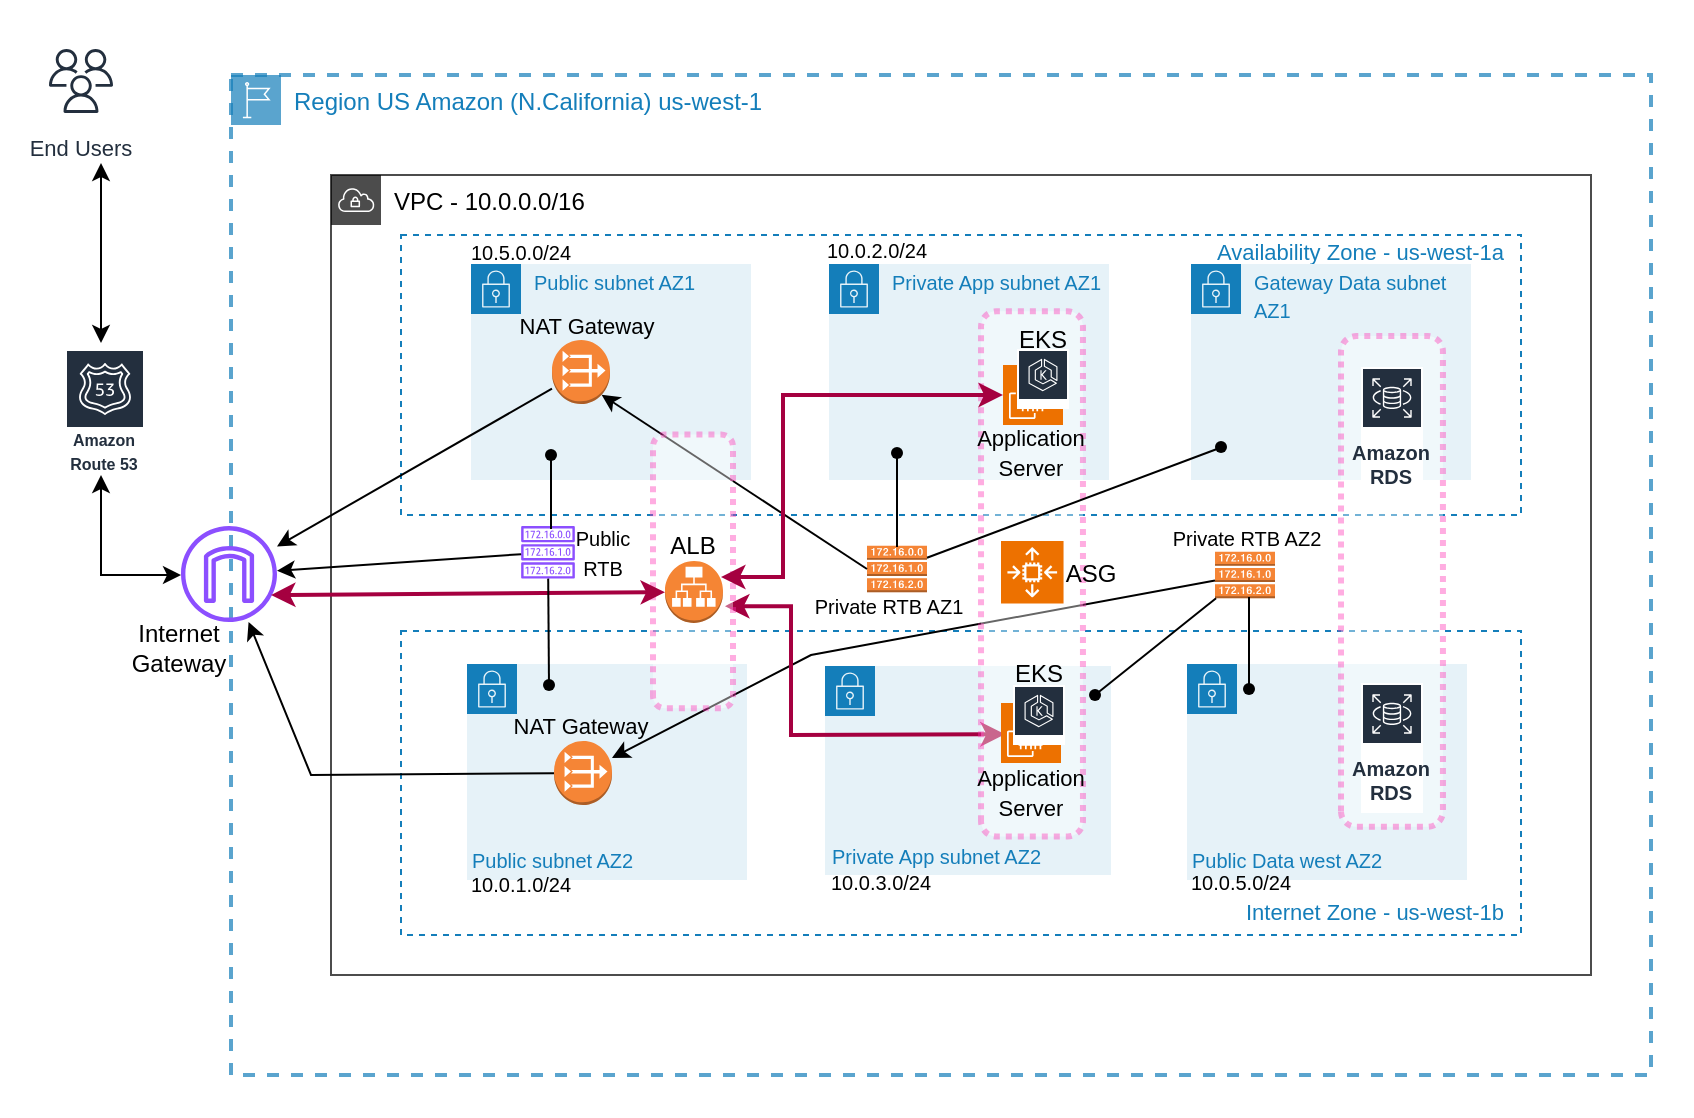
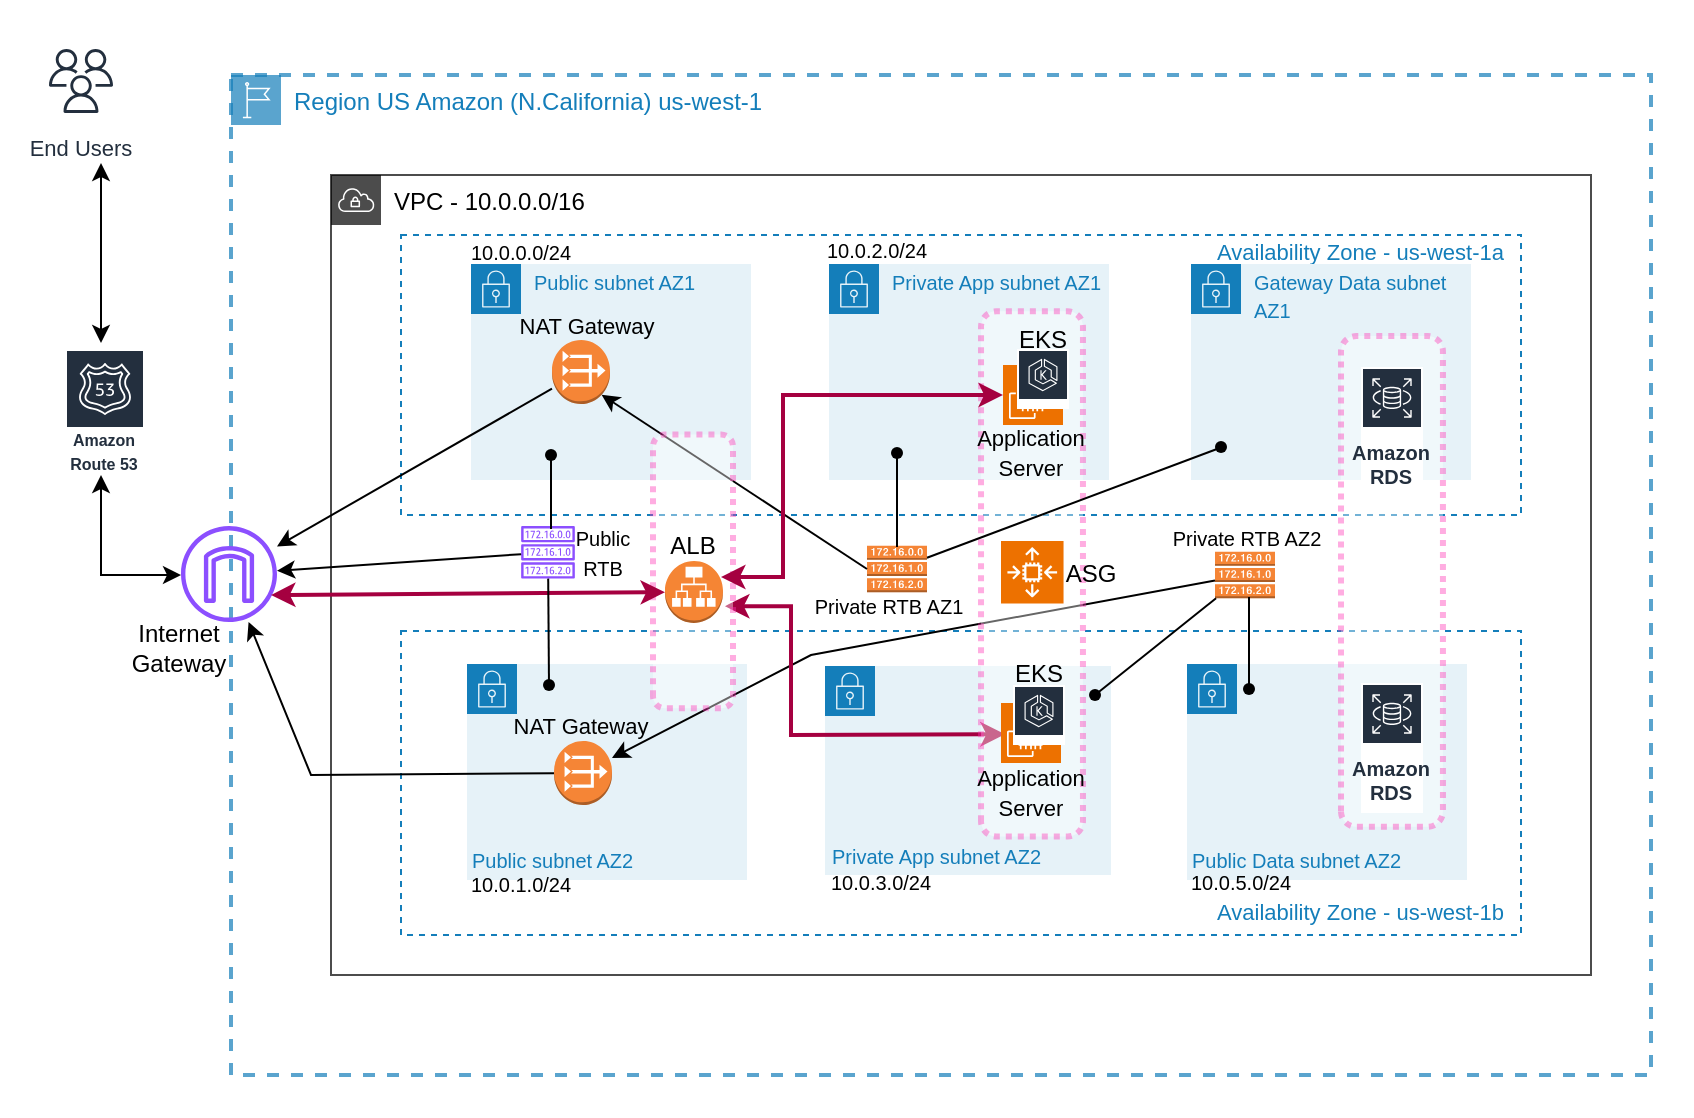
- <mxCell id="60" value="&lt;font style=&quot;font-size: 10px;&quot;&gt;10.5.0.0/24&lt;/font&gt;" style="text;html=1;align=center;verticalAlign=middle;resizable=0;points=[];autosize=1;strokeColor=none;fillColor=none;" vertex="1" parent="1"><mxGeometry x="225" y="111" width="70" height="30" as="geometry" /></mxCell>
+ <mxCell id="60" value="&lt;font style=&quot;font-size: 10px;&quot;&gt;10.0.0.0/24&lt;/font&gt;" style="text;html=1;align=center;verticalAlign=middle;resizable=0;points=[];autosize=1;strokeColor=none;fillColor=none;" vertex="1" parent="1"><mxGeometry x="225" y="111" width="70" height="30" as="geometry" /></mxCell>
- <mxCell id="13" value="&lt;font style=&quot;font-size: 10px;&quot;&gt;Public Data west AZ2&lt;/font&gt;" style="points=[[0,0],[0.25,0],[0.5,0],[0.75,0],[1,0],[1,0.25],[1,0.5],[1,0.75],[1,1],[0.75,1],[0.5,1],[0.25,1],[0,1],[0,0.75],[0,0.5],[0,0.25]];outlineConnect=0;gradientColor=none;html=1;whiteSpace=wrap;fontSize=12;fontStyle=0;container=1;pointerEvents=0;collapsible=0;recursiveResize=0;shape=mxgraph.aws4.group;grIcon=mxgraph.aws4.group_security_group;grStroke=0;strokeColor=#147EBA;fillColor=#E6F2F8;verticalAlign=top;align=left;spacingLeft=30;fontColor=#147EBA;dashed=0;noLabel=0;movableLabel=1;" vertex="1" parent="2"><mxGeometry x="478" y="294.5" width="140" height="108" as="geometry"><mxPoint x="-29" y="84" as="offset" /></mxGeometry></mxCell>
+ <mxCell id="13" value="&lt;font style=&quot;font-size: 10px;&quot;&gt;Public Data subnet AZ2&lt;/font&gt;" style="points=[[0,0],[0.25,0],[0.5,0],[0.75,0],[1,0],[1,0.25],[1,0.5],[1,0.75],[1,1],[0.75,1],[0.5,1],[0.25,1],[0,1],[0,0.75],[0,0.5],[0,0.25]];outlineConnect=0;gradientColor=none;html=1;whiteSpace=wrap;fontSize=12;fontStyle=0;container=1;pointerEvents=0;collapsible=0;recursiveResize=0;shape=mxgraph.aws4.group;grIcon=mxgraph.aws4.group_security_group;grStroke=0;strokeColor=#147EBA;fillColor=#E6F2F8;verticalAlign=top;align=left;spacingLeft=30;fontColor=#147EBA;dashed=0;noLabel=0;movableLabel=1;" vertex="1" parent="2"><mxGeometry x="478" y="294.5" width="140" height="108" as="geometry"><mxPoint x="-29" y="84" as="offset" /></mxGeometry></mxCell>
- <mxCell id="5" value="&lt;font style=&quot;font-size: 11px;&quot;&gt;Internet Zone - us-west-1b&lt;/font&gt;" style="fillColor=none;strokeColor=#147EBA;dashed=1;verticalAlign=top;fontStyle=0;fontColor=#147EBA;whiteSpace=wrap;html=1;backgroundOutline=0;pointerEvents=0;portConstraintRotation=0;align=right;movableLabel=1;" vertex="1" parent="2"><mxGeometry x="85" y="278" width="560" height="152" as="geometry"><mxPoint x="-6" y="127" as="offset" /></mxGeometry></mxCell>
+ <mxCell id="5" value="&lt;font style=&quot;font-size: 11px;&quot;&gt;Availability Zone - us-west-1b&lt;/font&gt;" style="fillColor=none;strokeColor=#147EBA;dashed=1;verticalAlign=top;fontStyle=0;fontColor=#147EBA;whiteSpace=wrap;html=1;backgroundOutline=0;pointerEvents=0;portConstraintRotation=0;align=right;movableLabel=1;" vertex="1" parent="2"><mxGeometry x="85" y="278" width="560" height="152" as="geometry"><mxPoint x="-6" y="127" as="offset" /></mxGeometry></mxCell>
